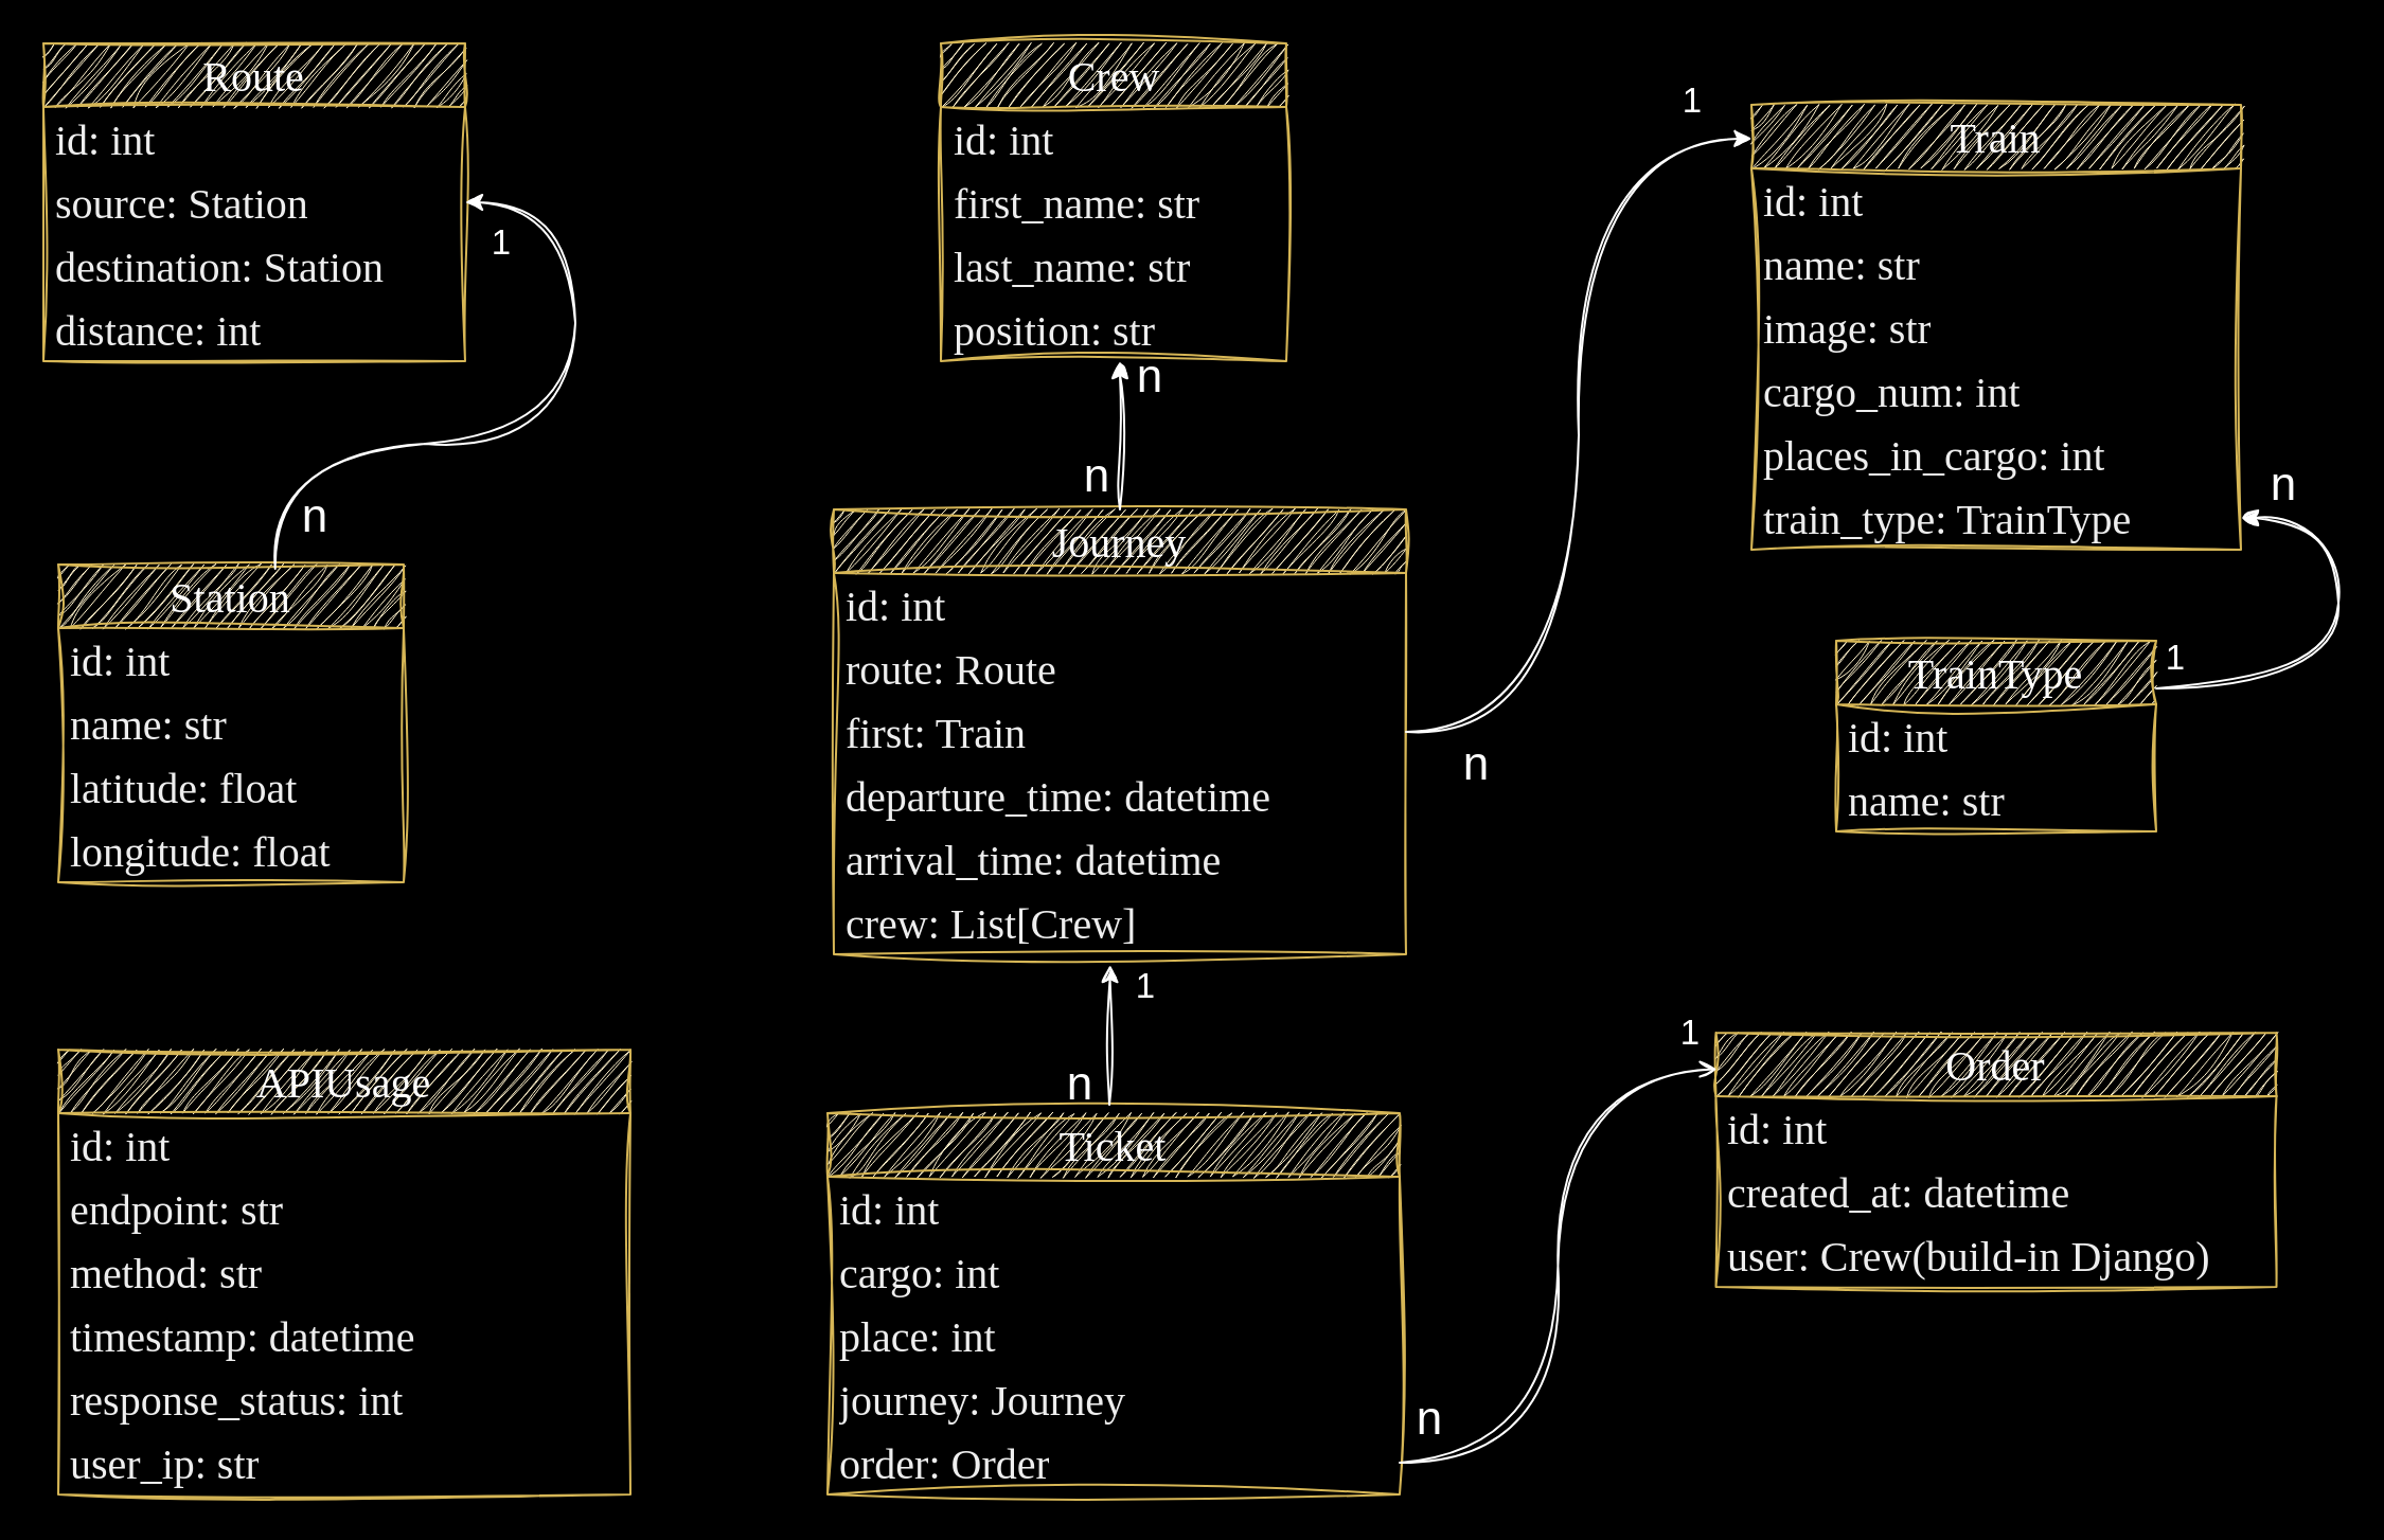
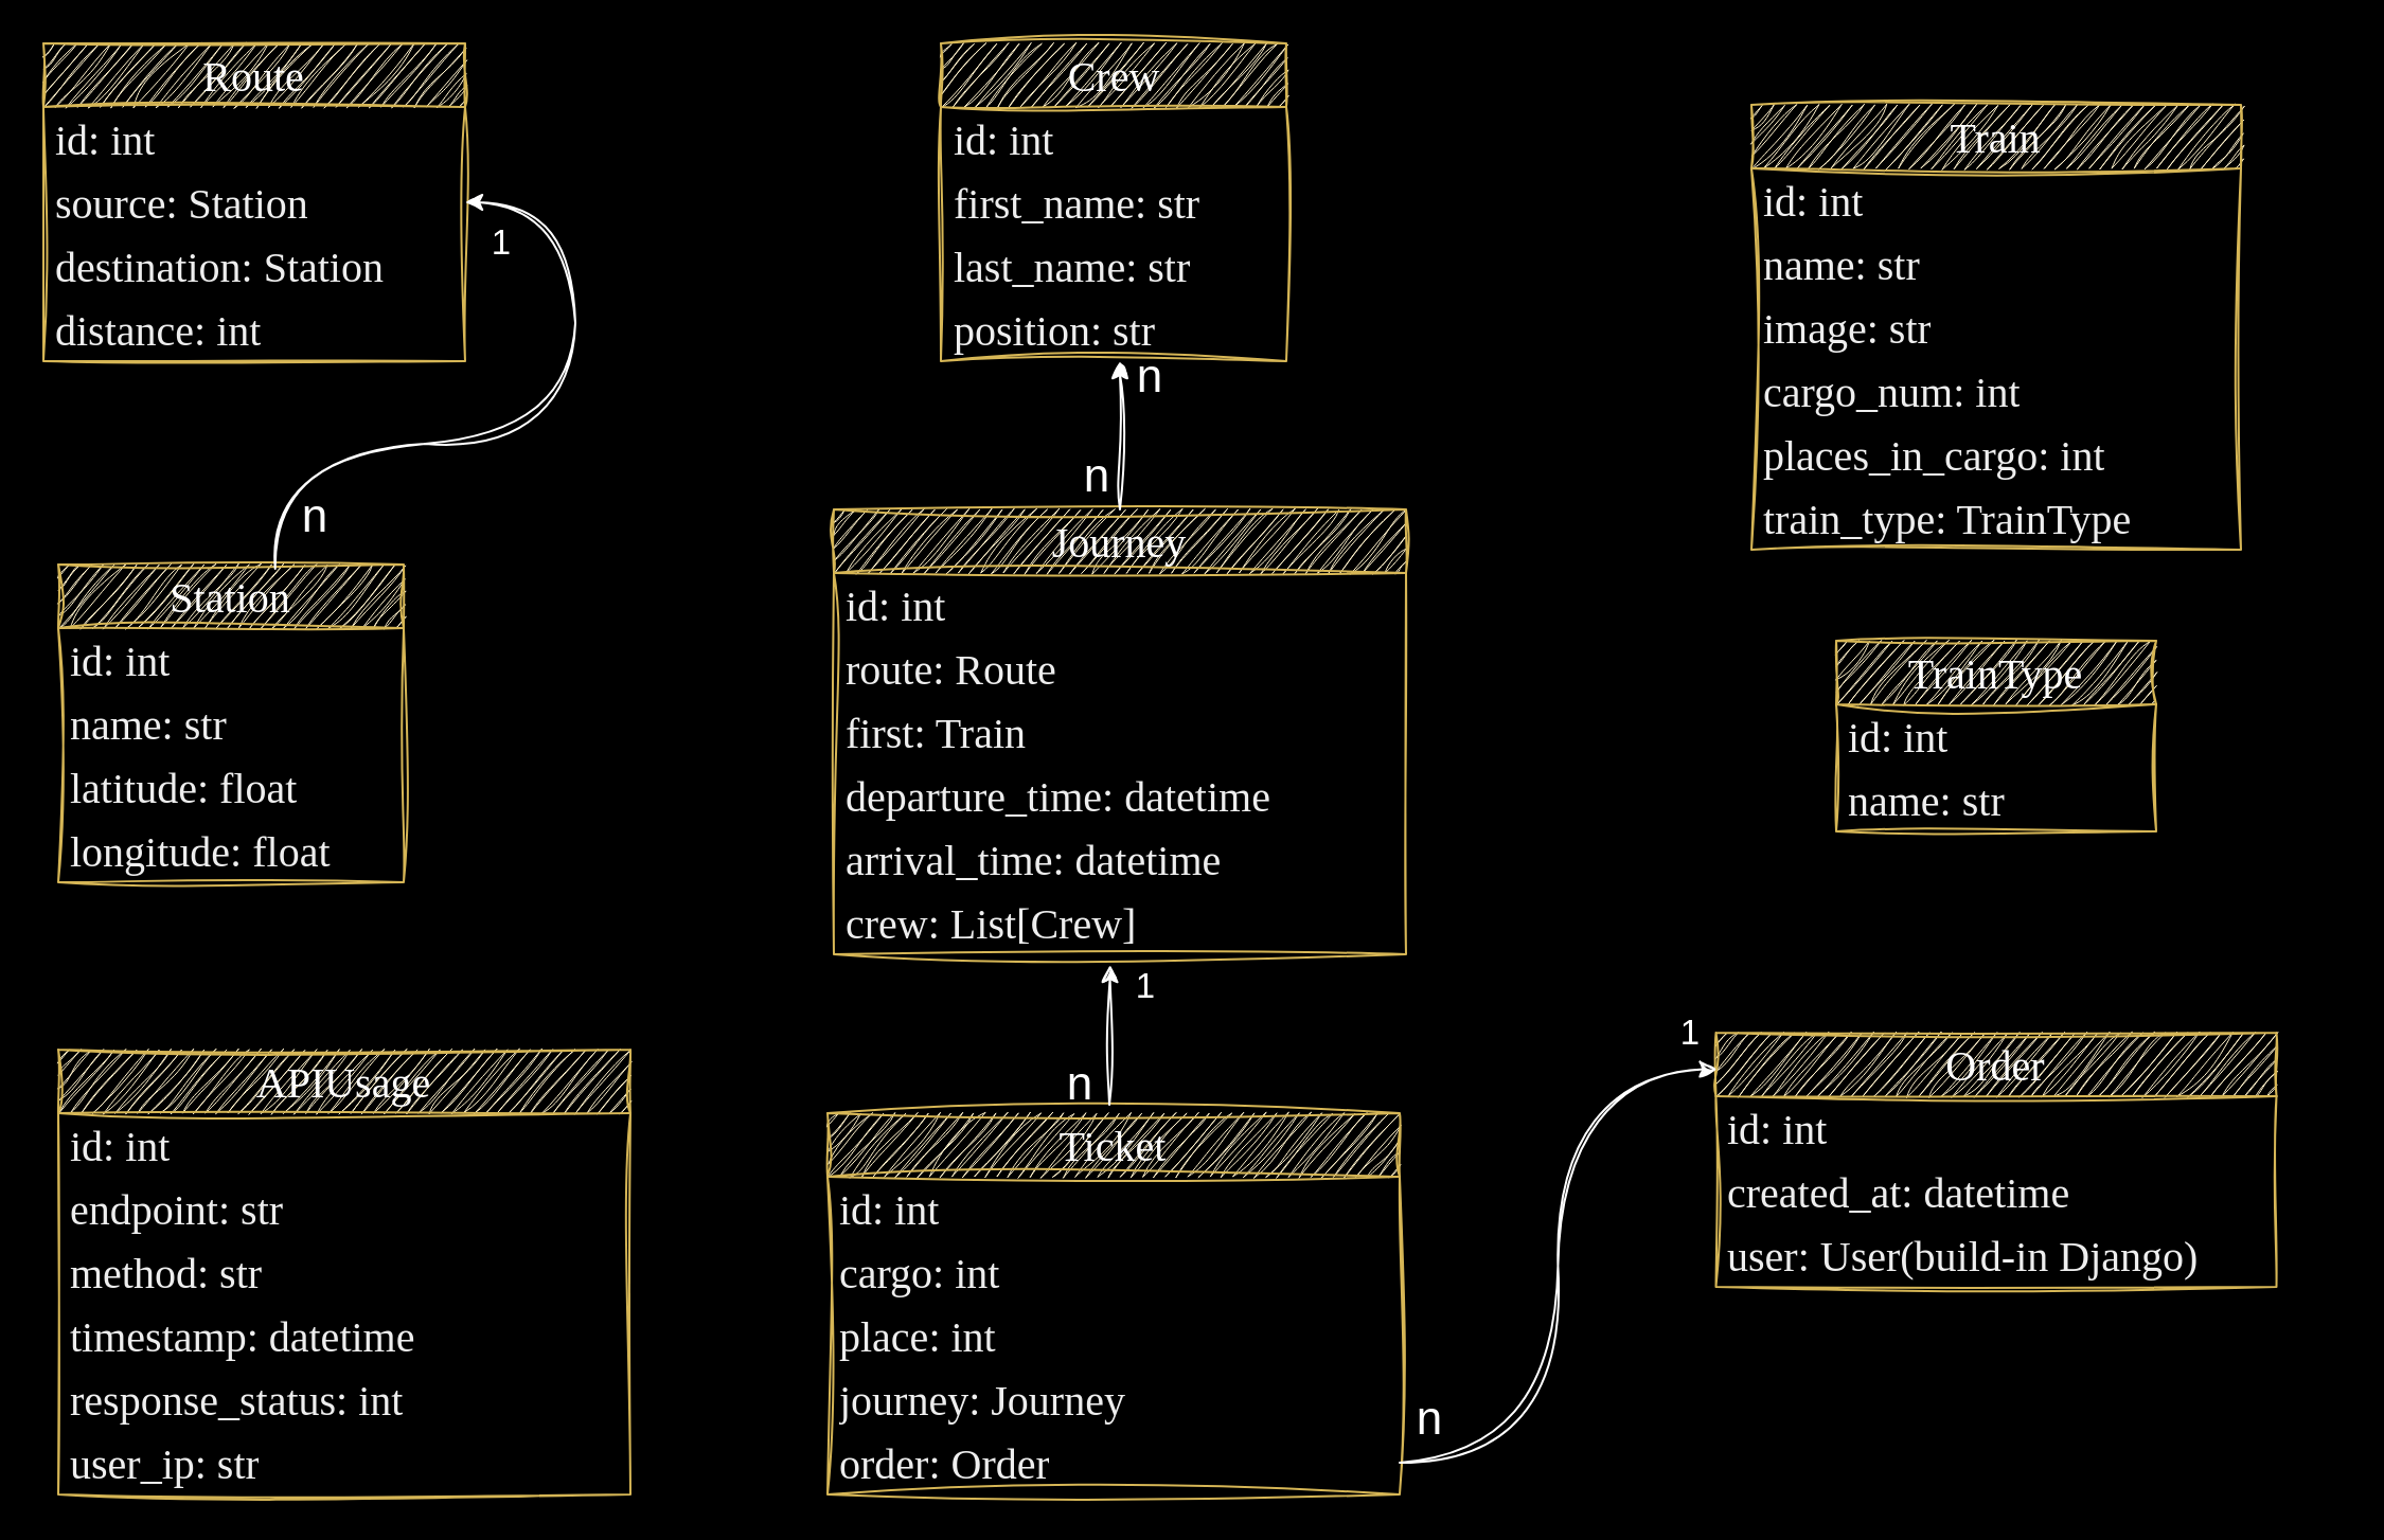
- <mxCell id="47" style="edgeStyle=orthogonalEdgeStyle;rounded=0;orthogonalLoop=1;jettySize=auto;html=1;entryX=0.001;entryY=0.076;entryDx=0;entryDy=0;entryPerimeter=0;strokeColor=#FFFFFF;curved=1;sketch=1;curveFitting=1;jiggle=2;snapToPoint=0;fixDash=0;metaEdit=0;backgroundOutline=0;sourcePortConstraint=north;targetPortConstraint=east;" parent="1" source="5" target="24" edge="1"><mxGeometry relative="1" as="geometry"><mxPoint x="736" y="347" as="sourcePoint" /><mxPoint x="563" y="78" as="targetPoint" /></mxGeometry></mxCell>
- <mxCell id="48" value="&lt;h1&gt;&lt;span style=&quot;font-weight: normal;&quot;&gt;n&lt;/span&gt;&lt;/h1&gt;" style="edgeLabel;html=1;align=center;verticalAlign=middle;resizable=0;points=[];labelBackgroundColor=none;labelBorderColor=none;fontColor=#FFFFFF;fontStyle=0" parent="47" vertex="1" connectable="0"><mxGeometry relative="1" as="geometry"><mxPoint x="-49" y="156" as="offset" /></mxGeometry></mxCell>
- <mxCell id="49" value="&lt;h2&gt;&lt;span style=&quot;font-weight: normal;&quot;&gt;1&lt;/span&gt;&lt;/h2&gt;" style="edgeLabel;html=1;align=center;verticalAlign=middle;resizable=0;points=[];labelBackgroundColor=none;fontColor=#FFFFFF;" parent="47" vertex="1" connectable="0"><mxGeometry x="0.728" y="23" relative="1" as="geometry"><mxPoint x="32" y="5" as="offset" /></mxGeometry></mxCell>
- <mxCell id="50" style="edgeStyle=orthogonalEdgeStyle;rounded=0;orthogonalLoop=1;jettySize=auto;html=1;strokeColor=#FFFFFF;sketch=1;curveFitting=1;jiggle=2;snapToPoint=0;fixDash=0;metaEdit=0;backgroundOutline=0;sourcePortConstraint=north;targetPortConstraint=east;curved=1;exitX=1;exitY=0.25;exitDx=0;exitDy=0;entryX=1;entryY=0.5;entryDx=0;entryDy=0;" parent="1" source="31" target="30" edge="1"><mxGeometry relative="1" as="geometry"><mxPoint x="1029" y="306.5" as="sourcePoint" /><mxPoint x="1096" y="113" as="targetPoint" /><Array as="points"><mxPoint x="1103" y="325" /><mxPoint x="1103" y="244" /></Array></mxGeometry></mxCell>
- <mxCell id="51" value="&lt;h1&gt;&lt;span style=&quot;font-weight: normal;&quot;&gt;n&lt;/span&gt;&lt;/h1&gt;" style="edgeLabel;html=1;align=center;verticalAlign=middle;resizable=0;points=[];labelBackgroundColor=none;labelBorderColor=none;fontColor=#FFFFFF;fontStyle=0" parent="50" vertex="1" connectable="0"><mxGeometry relative="1" as="geometry"><mxPoint x="-27" y="-76" as="offset" /></mxGeometry></mxCell>
- <mxCell id="52" value="&lt;h2&gt;&lt;span style=&quot;font-weight: normal;&quot;&gt;1&lt;/span&gt;&lt;/h2&gt;" style="edgeLabel;html=1;align=center;verticalAlign=middle;resizable=0;points=[];labelBackgroundColor=none;fontColor=#FFFFFF;" parent="50" vertex="1" connectable="0"><mxGeometry x="0.728" y="23" relative="1" as="geometry"><mxPoint x="-60" y="42" as="offset" /></mxGeometry></mxCell>
- <mxCell id="56" style="edgeStyle=orthogonalEdgeStyle;rounded=0;orthogonalLoop=1;jettySize=auto;html=1;entryX=0.002;entryY=0.144;entryDx=0;entryDy=0;entryPerimeter=0;strokeColor=#FFFFFF;curved=1;sketch=1;curveFitting=1;jiggle=2;snapToPoint=0;fixDash=0;metaEdit=0;backgroundOutline=0;sourcePortConstraint=north;targetPortConstraint=east;exitX=1;exitY=0.5;exitDx=0;exitDy=0;endArrow=open;" parent="1" source="39" target="40" edge="1"><mxGeometry relative="1" as="geometry"><mxPoint x="598" y="618" as="sourcePoint" /><mxPoint x="761" y="336" as="targetPoint" /></mxGeometry></mxCell>
+ <mxCell id="56" style="edgeStyle=orthogonalEdgeStyle;rounded=0;orthogonalLoop=1;jettySize=auto;html=1;entryX=0.002;entryY=0.144;entryDx=0;entryDy=0;entryPerimeter=0;strokeColor=#FFFFFF;curved=1;sketch=1;curveFitting=1;jiggle=2;snapToPoint=0;fixDash=0;metaEdit=0;backgroundOutline=0;sourcePortConstraint=north;targetPortConstraint=east;exitX=1;exitY=0.5;exitDx=0;exitDy=0;" parent="1" source="39" target="40" edge="1"><mxGeometry relative="1" as="geometry"><mxPoint x="598" y="618" as="sourcePoint" /><mxPoint x="761" y="336" as="targetPoint" /></mxGeometry></mxCell>
- <mxCell id="43" value="user: Crew(build-in Django)" style="text;strokeColor=none;fillColor=none;align=left;verticalAlign=middle;spacingLeft=4;spacingRight=4;overflow=hidden;points=[[0,0.5],[1,0.5]];portConstraint=eastwest;rotatable=0;whiteSpace=wrap;html=1;fontSize=20;fontFamily=Architects Daughter;fontColor=#EEEEEE;" parent="40" vertex="1"><mxGeometry y="90" width="264.5" height="30" as="geometry" /></mxCell>
+ <mxCell id="43" value="user: User(build-in Django)" style="text;strokeColor=none;fillColor=none;align=left;verticalAlign=middle;spacingLeft=4;spacingRight=4;overflow=hidden;points=[[0,0.5],[1,0.5]];portConstraint=eastwest;rotatable=0;whiteSpace=wrap;html=1;fontSize=20;fontFamily=Architects Daughter;fontColor=#EEEEEE;" parent="40" vertex="1"><mxGeometry y="90" width="264.5" height="30" as="geometry" /></mxCell>
